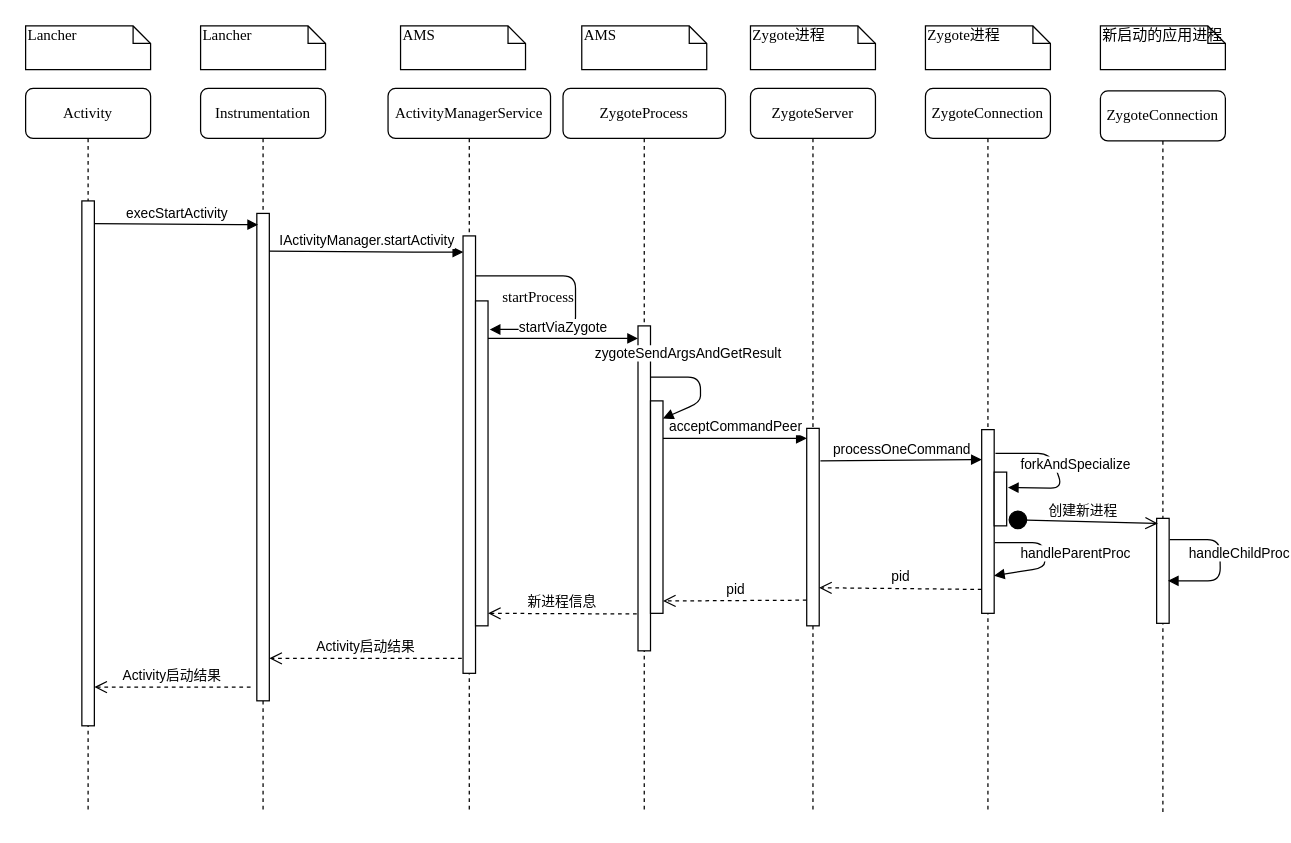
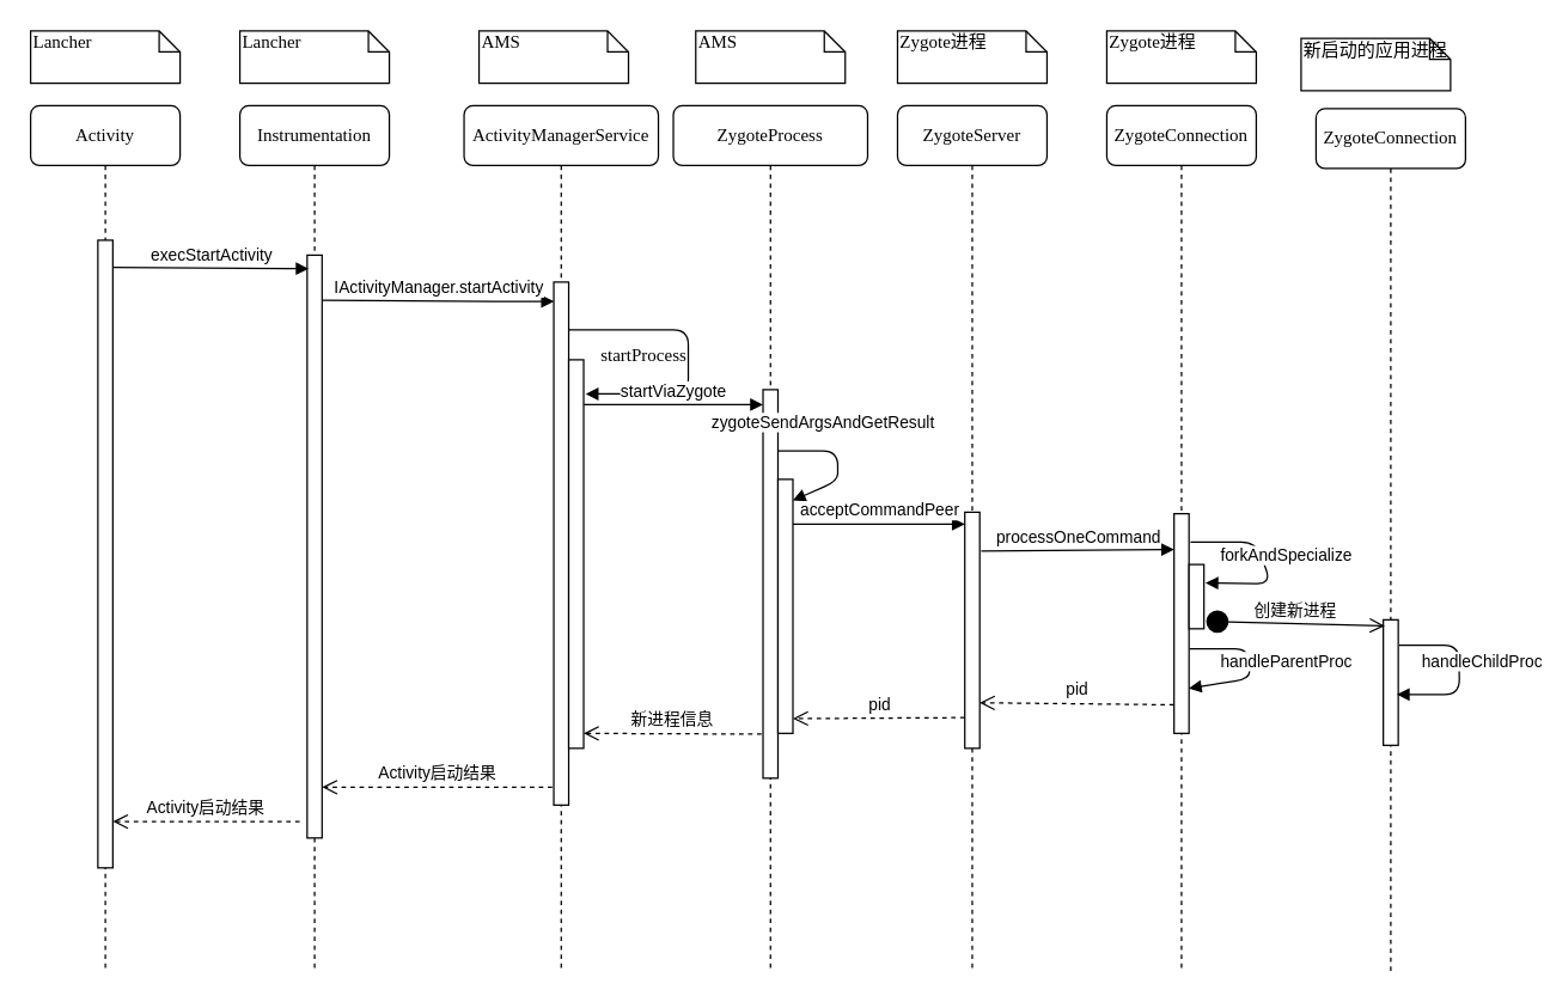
- <mxCell id="22" value="新启动的应用进程" style="shape=note;whiteSpace=wrap;html=1;size=14;verticalAlign=top;align=left;spacingTop=-6;rounded=0;shadow=0;comic=0;labelBackgroundColor=none;strokeColor=#000000;strokeWidth=1;fillColor=#FFFFFF;fontFamily=Verdana;fontSize=12;fontColor=#000000;" parent="1" vertex="1"><mxGeometry x="880" y="20" width="100" height="35" as="geometry" /></mxCell>
+ <mxCell id="22" value="新启动的应用进程" style="shape=note;whiteSpace=wrap;html=1;size=14;verticalAlign=top;align=left;spacingTop=-6;rounded=0;shadow=0;comic=0;labelBackgroundColor=none;strokeColor=#000000;strokeWidth=1;fillColor=#FFFFFF;fontFamily=Verdana;fontSize=12;fontColor=#000000;" parent="1" vertex="1"><mxGeometry x="870" y="25" width="100" height="35" as="geometry" /></mxCell>
